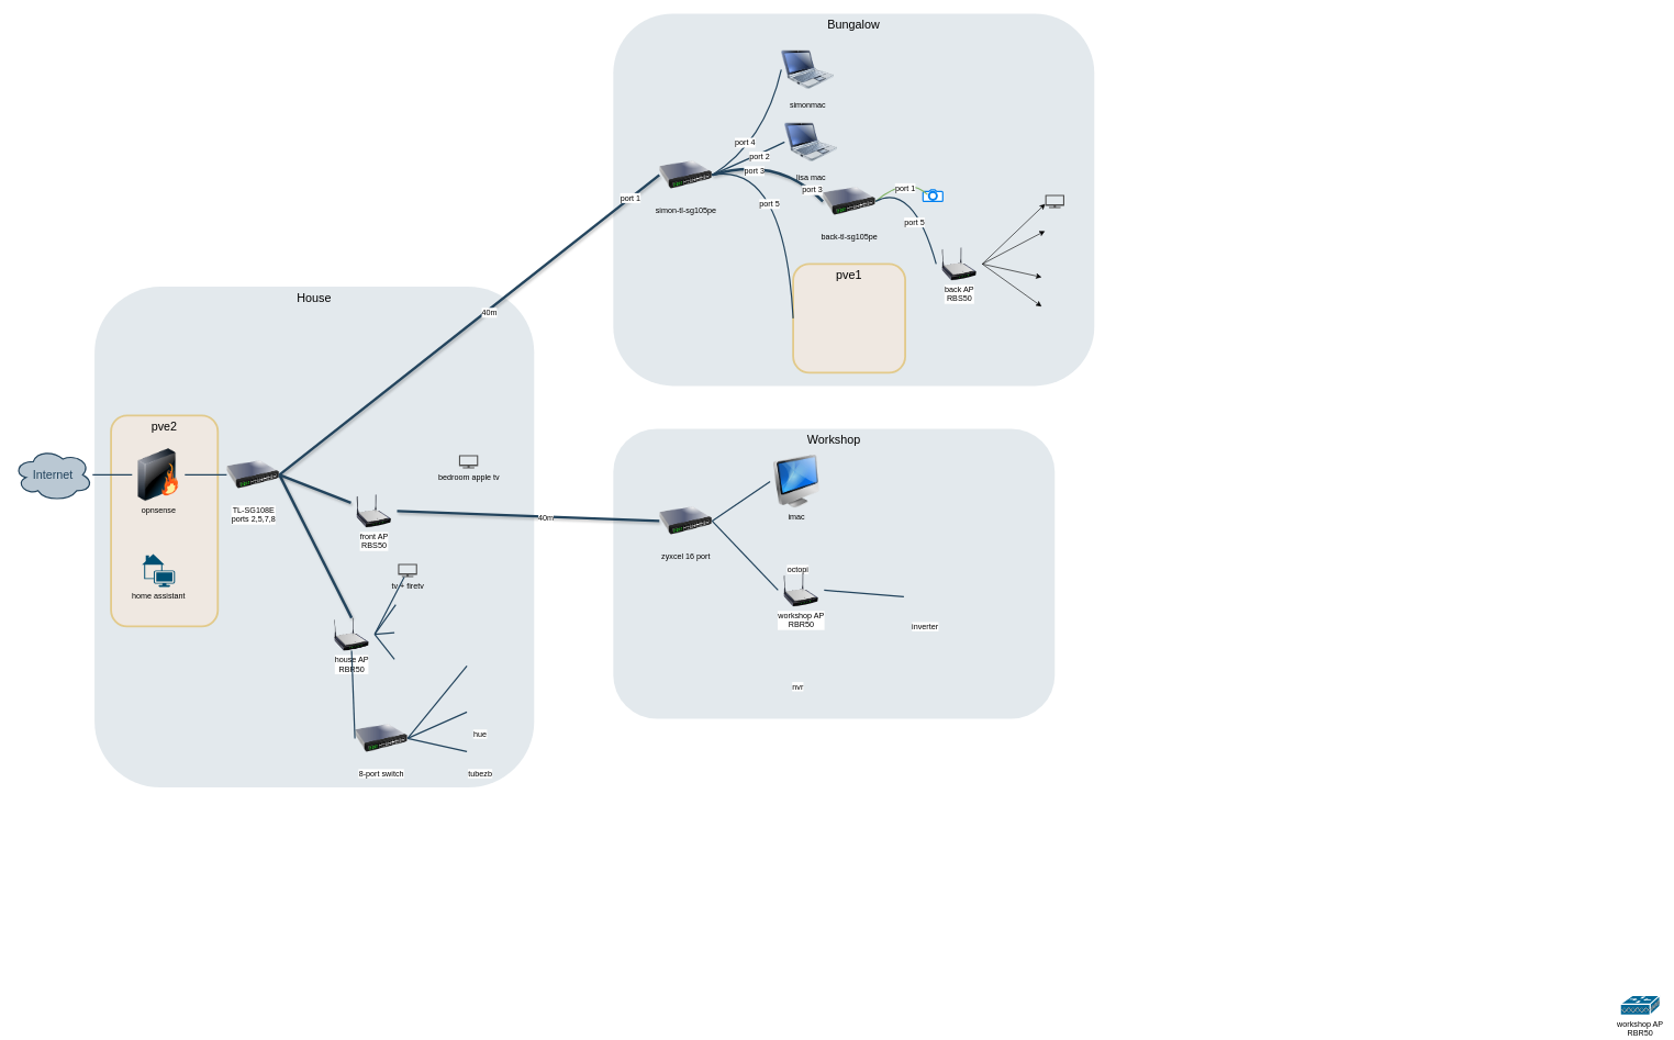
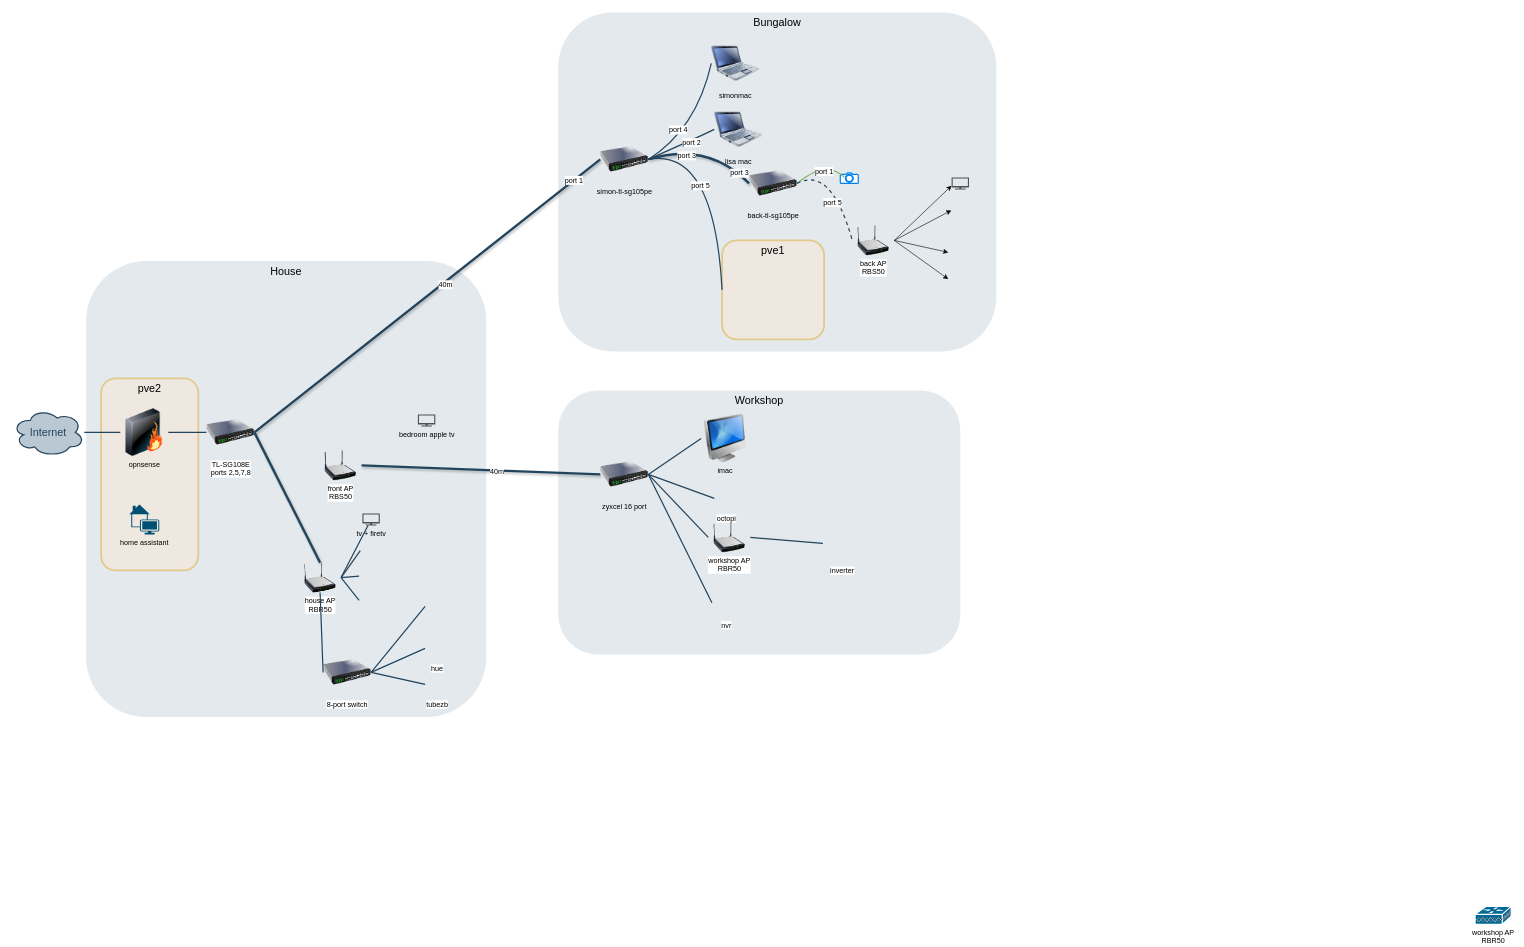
- <mxCell id="27" value="" style="strokeWidth=2;endArrow=none;startArrow=none;startSize=10;endSize=10;dashed=0;html=1;strokeColor=#23445D;fontSize=18;fontColor=#F08705;startFill=0;endFill=0;fontStyle=0;entryX=0;entryY=0.5;entryDx=0;entryDy=0;exitX=1;exitY=0.5;exitDx=0;exitDy=0;curved=1;entryPerimeter=0;" edge="1" parent="1" source="20" target="26"><mxGeometry relative="1" as="geometry"><mxPoint x="1280" y="345" as="sourcePoint" /><mxPoint x="1416.87" y="304.577" as="targetPoint" /><Array as="points"><mxPoint x="1385" y="275" /></Array></mxGeometry></mxCell>
+ <mxCell id="27" value="" style="strokeWidth=2;endArrow=none;startArrow=none;startSize=10;endSize=10;dashed=1;html=1;strokeColor=#23445D;fontSize=18;fontColor=#F08705;startFill=0;endFill=0;fontStyle=0;entryX=0;entryY=0.5;entryDx=0;entryDy=0;exitX=1;exitY=0.5;exitDx=0;exitDy=0;curved=1;entryPerimeter=0;" edge="1" parent="1" source="20" target="26"><mxGeometry relative="1" as="geometry"><mxPoint x="1280" y="345" as="sourcePoint" /><mxPoint x="1416.87" y="304.577" as="targetPoint" /><Array as="points"><mxPoint x="1385" y="275" /></Array></mxGeometry></mxCell>
- <mxCell id="47" value="" style="strokeWidth=4;rounded=0;endArrow=none;startArrow=none;startSize=10;endSize=10;dashed=0;html=1;strokeColor=#23445D;fontSize=18;fontColor=#F08705;startFill=0;endFill=0;fontStyle=0;entryX=0;entryY=0.25;entryDx=0;entryDy=0;exitX=1;exitY=0.5;exitDx=0;exitDy=0;shadow=1;" edge="1" parent="1" source="9" target="39"><mxGeometry relative="1" as="geometry"><mxPoint x="433.5" as="sourcePoint" y="730" /><mxPoint x="490" y="900" as="targetPoint" /></mxGeometry></mxCell>
+ <mxCell id="67" value="" style="strokeWidth=2;rounded=0;endArrow=none;startArrow=none;startSize=10;endSize=10;dashed=0;html=1;strokeColor=#23445D;fontSize=18;fontColor=#F08705;startFill=0;endFill=0;fontStyle=0;entryX=0;entryY=0.5;entryDx=0;entryDy=0;exitX=1;exitY=0.5;exitDx=0;exitDy=0;" edge="1" parent="1" source="41" target="43"><mxGeometry relative="1" as="geometry"><mxPoint x="1090" y="800" as="sourcePoint" /><mxPoint x="1178" y="740" as="targetPoint" /></mxGeometry></mxCell>
+ <mxCell id="84" value="" style="strokeWidth=2;rounded=0;endArrow=none;startArrow=none;startSize=10;endSize=10;dashed=0;html=1;strokeColor=#23445D;fontSize=18;fontColor=#F08705;startFill=0;endFill=0;fontStyle=0;entryX=0;entryY=0.5;entryDx=0;entryDy=0;exitX=1;exitY=0.5;exitDx=0;exitDy=0;" edge="1" parent="1" source="41" target="83"><mxGeometry relative="1" as="geometry"><mxPoint x="1060" y="890" as="sourcePoint" /><mxPoint x="1160" y="1005" as="targetPoint" /></mxGeometry></mxCell>
